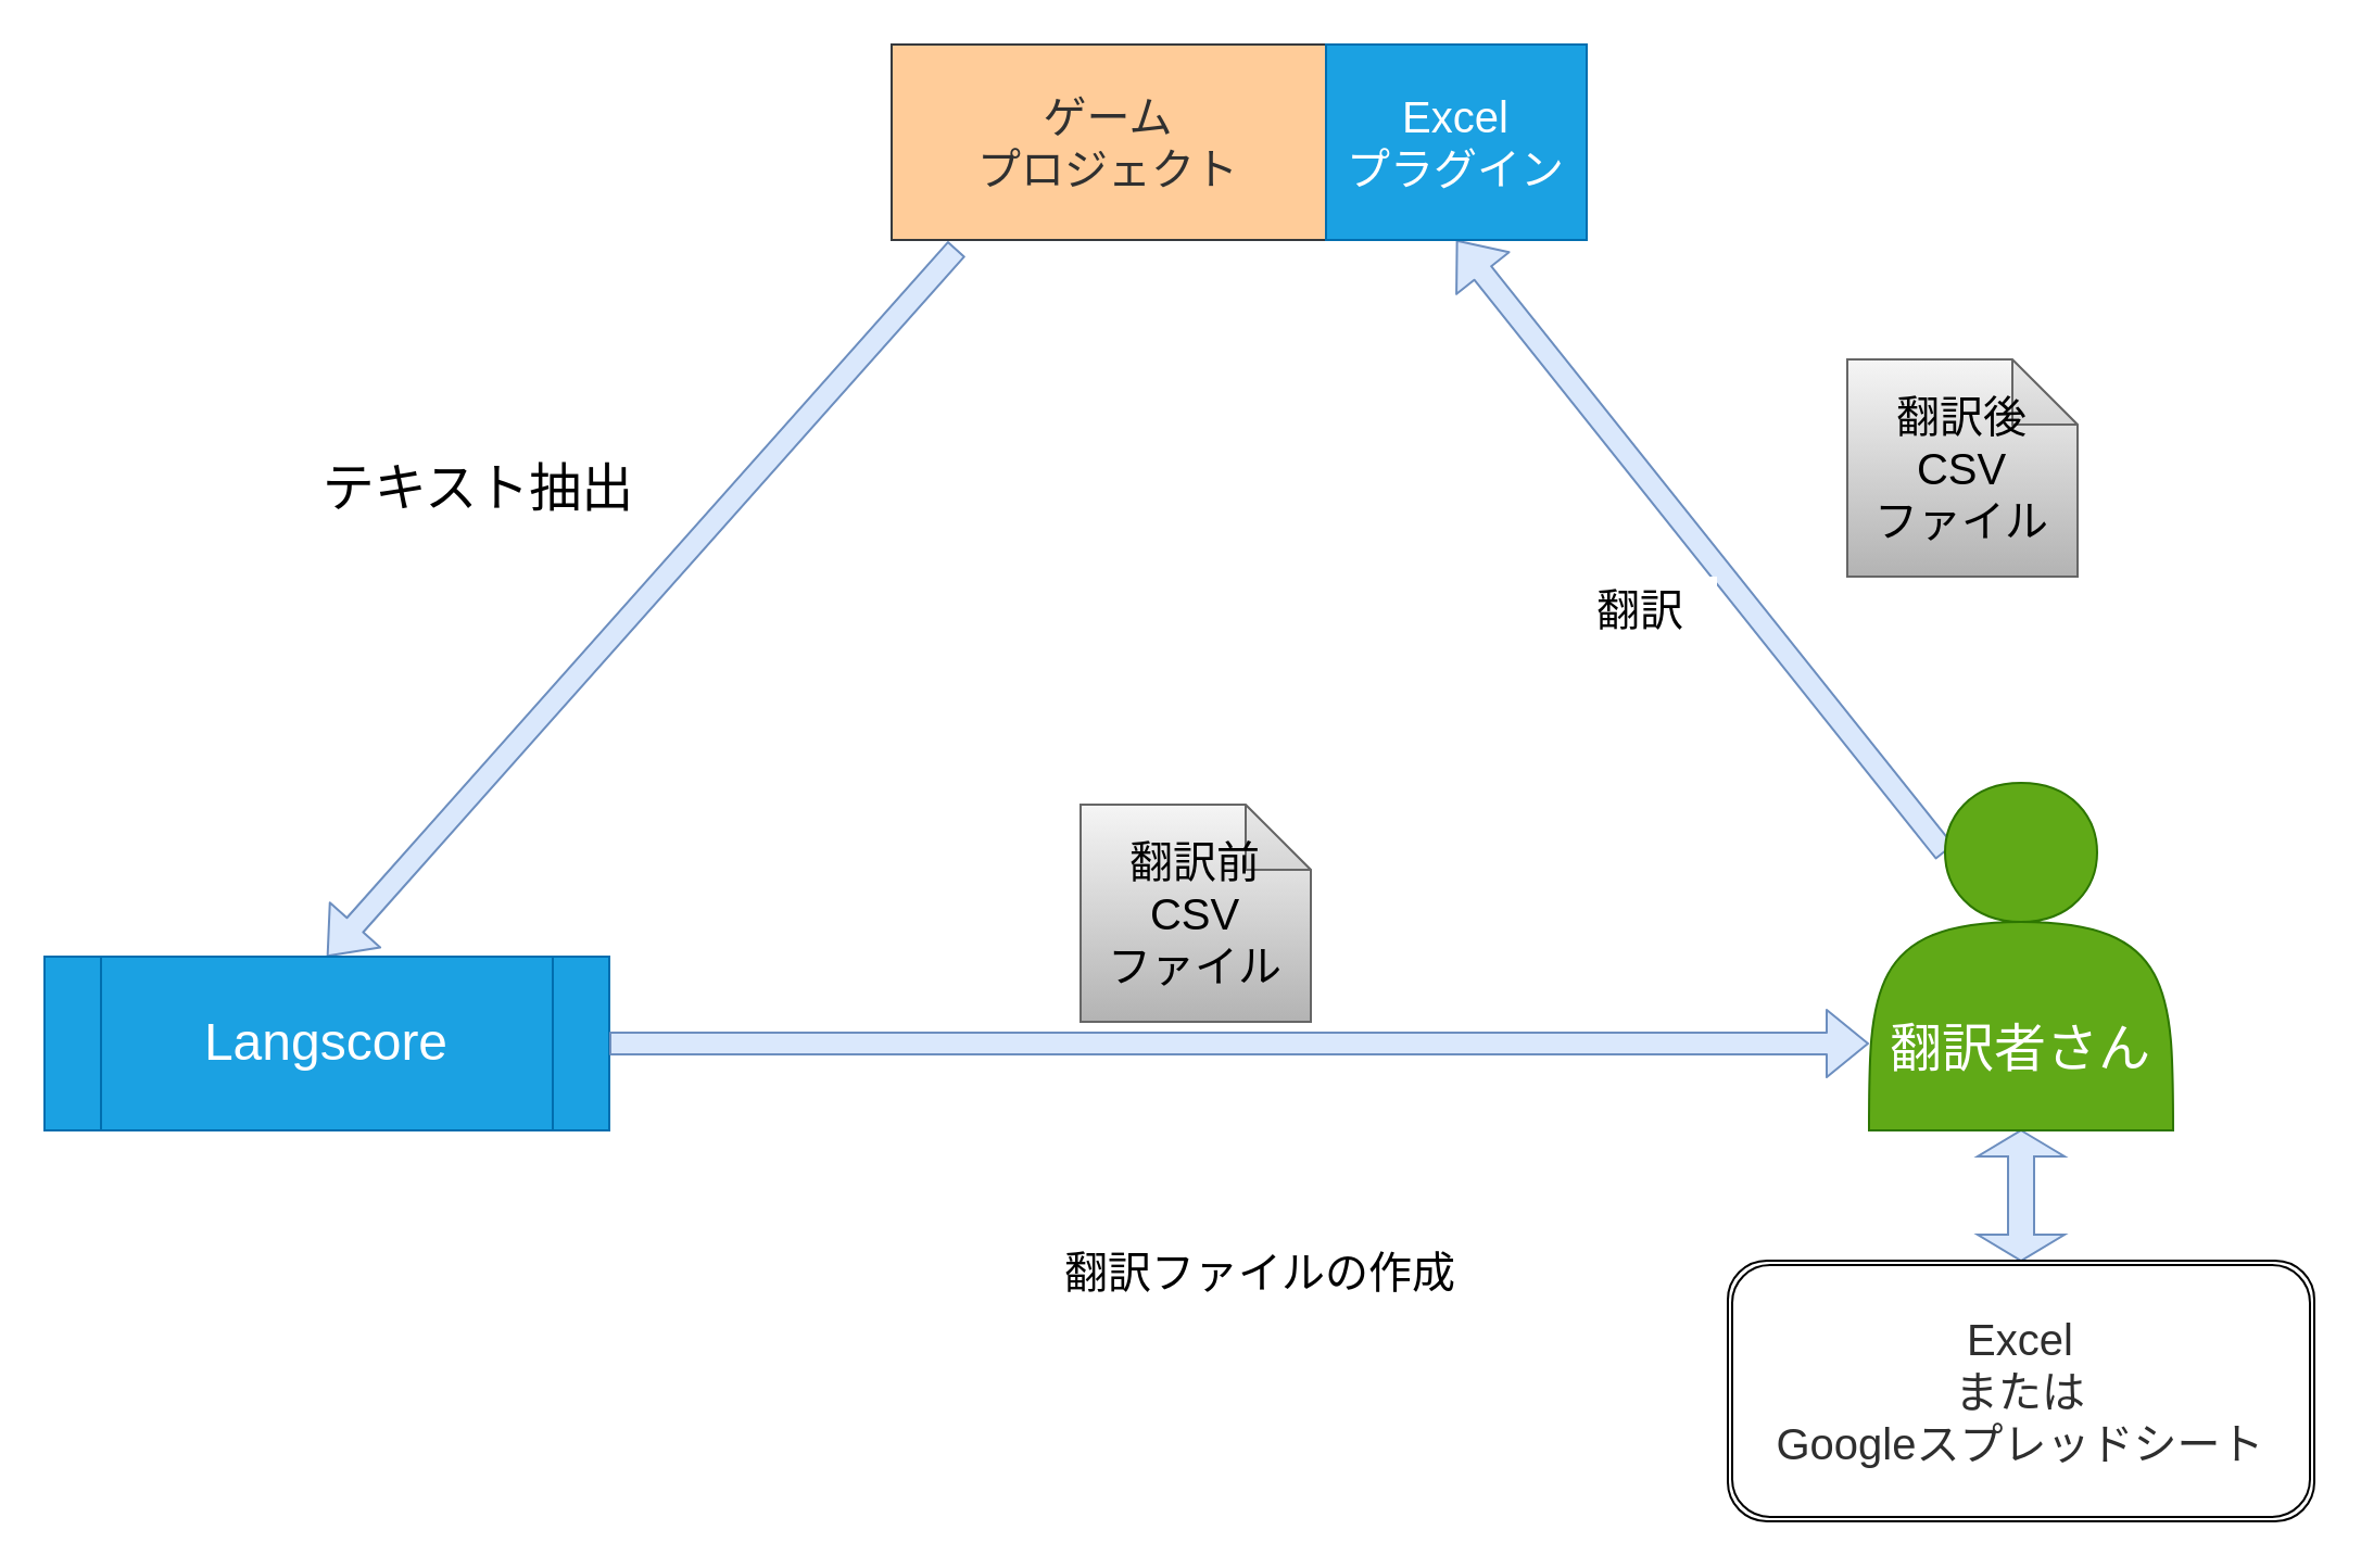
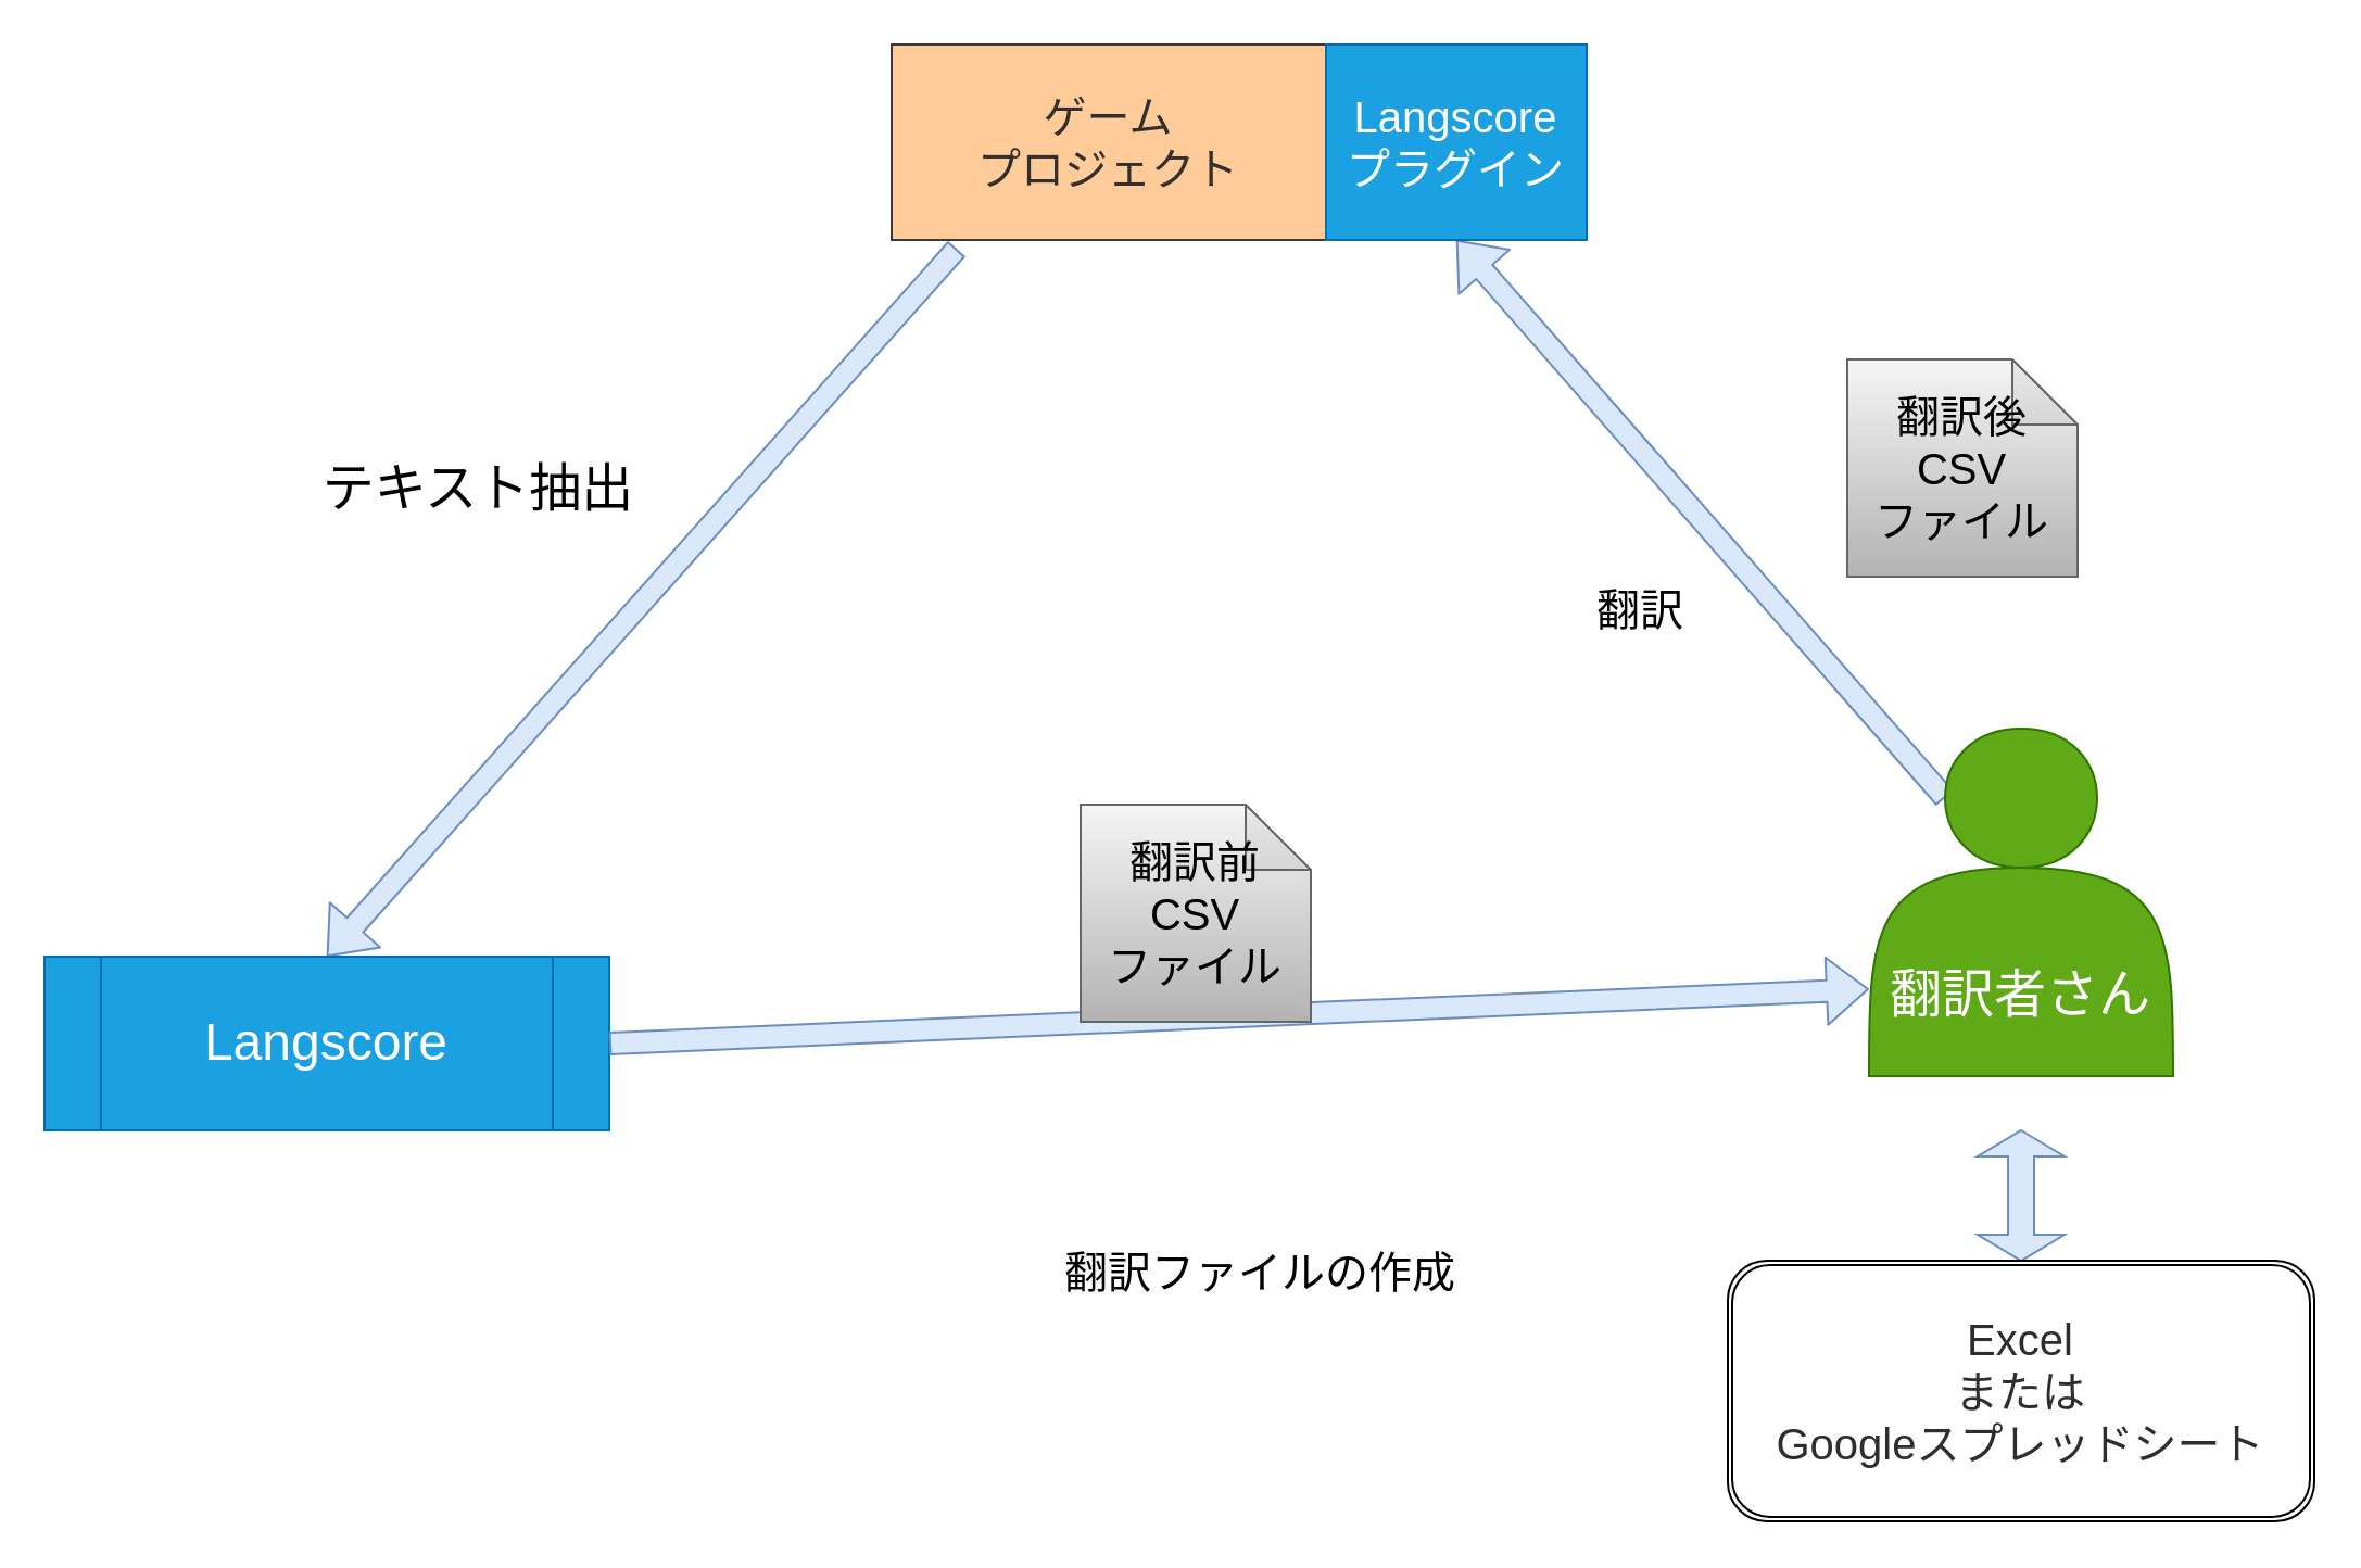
- <mxCell id="11" value="Excel&lt;br&gt;プラグイン" style="rounded=0;whiteSpace=wrap;html=1;fontSize=20;fillColor=#1ba1e2;fontColor=#ffffff;strokeColor=#006EAF;" parent="1" vertex="1"><mxGeometry x="610" y="20" width="120" height="90" as="geometry" /></mxCell>
+ <mxCell id="11" value="Langscore&lt;br&gt;プラグイン" style="rounded=0;whiteSpace=wrap;html=1;fontSize=20;fillColor=#1ba1e2;fontColor=#ffffff;strokeColor=#006EAF;" parent="1" vertex="1"><mxGeometry x="610" y="20" width="120" height="90" as="geometry" /></mxCell>
- <mxCell id="15" value="&lt;br&gt;&lt;br&gt;&lt;br&gt;翻訳者さん" style="shape=actor;whiteSpace=wrap;html=1;fontSize=24;fillColor=#60a917;strokeColor=#2D7600;fontColor=#ffffff;" parent="1" vertex="1"><mxGeometry x="860" y="360" width="140" height="160" as="geometry" /></mxCell>
+ <mxCell id="15" value="&lt;br&gt;&lt;br&gt;&lt;br&gt;翻訳者さん" style="shape=actor;whiteSpace=wrap;html=1;fontSize=24;fillColor=#60a917;strokeColor=#2D7600;fontColor=#ffffff;" parent="1" vertex="1"><mxGeometry x="860" y="335" width="140" height="160" as="geometry" /></mxCell>
